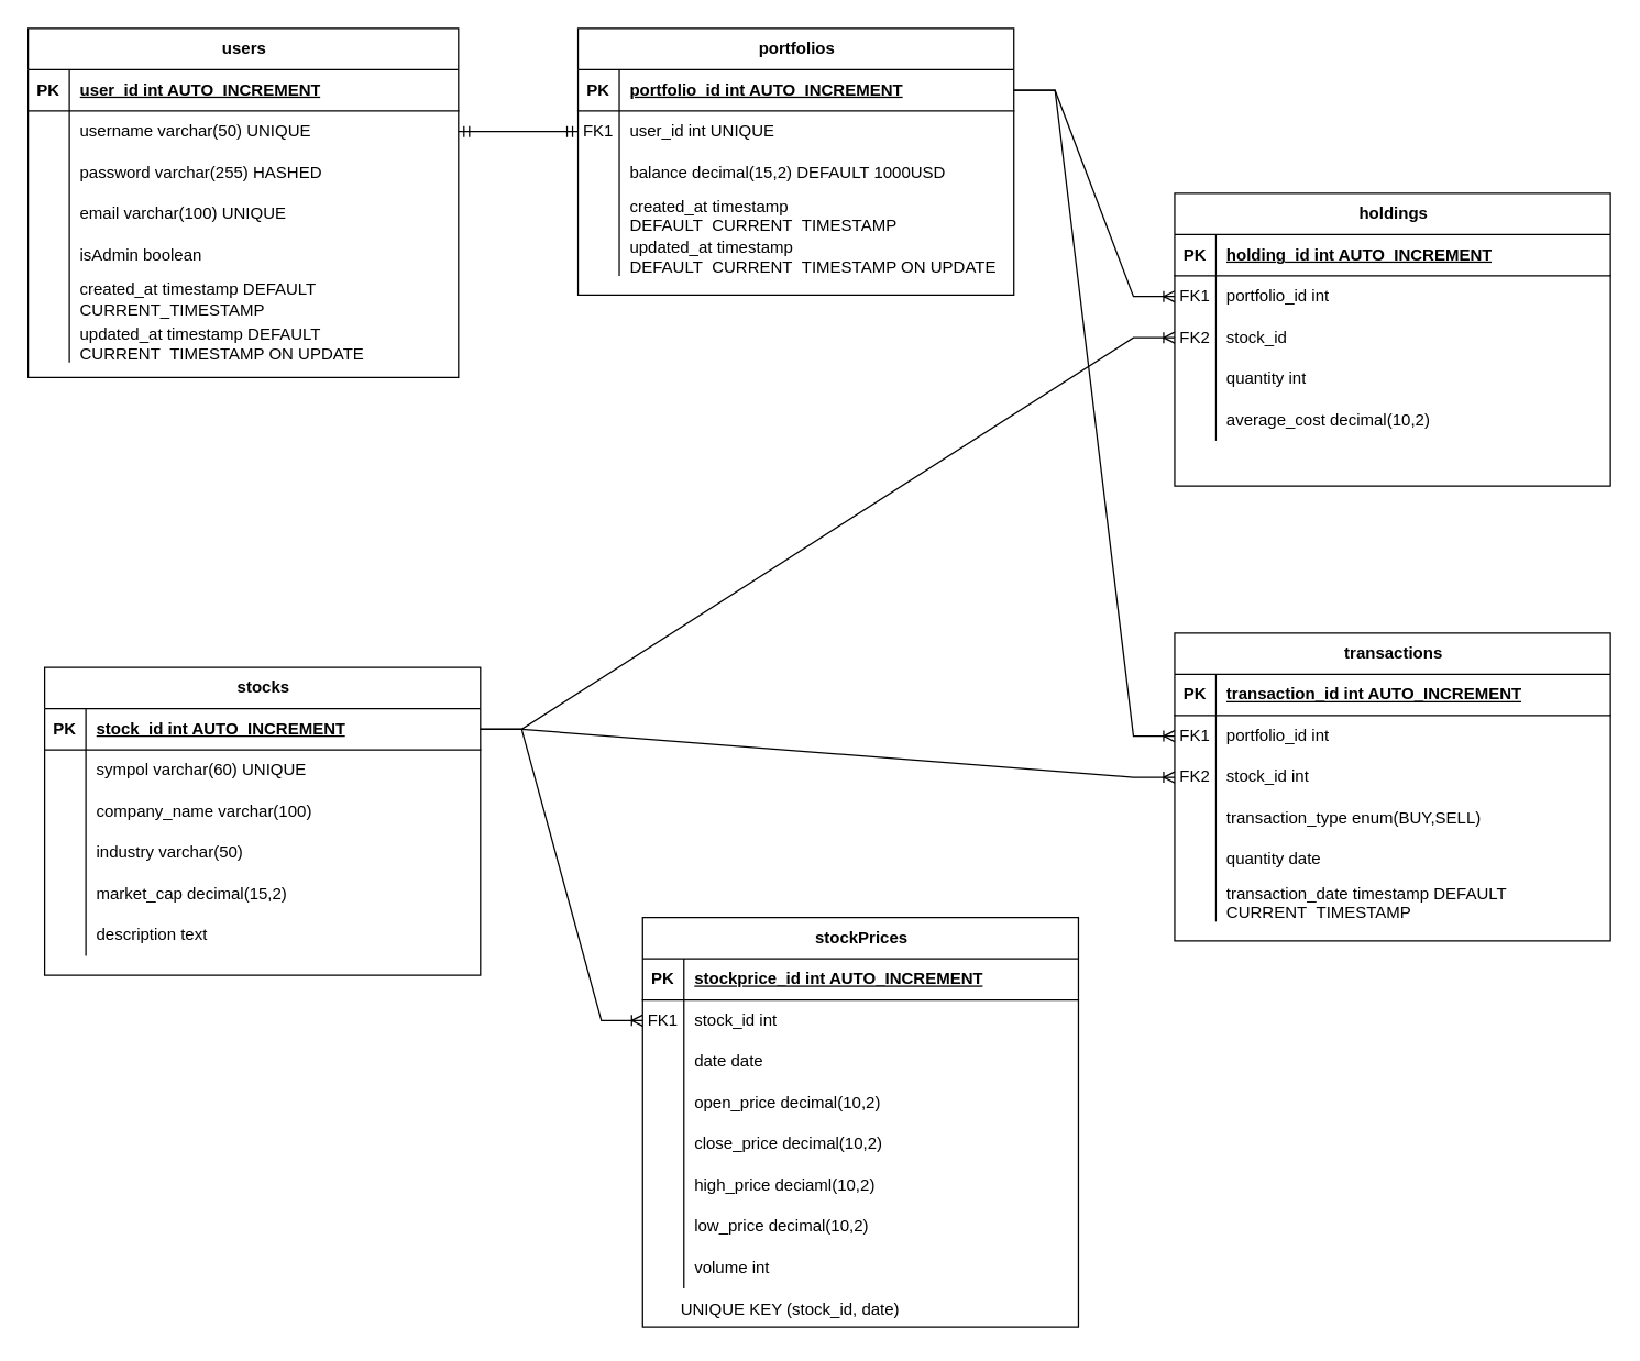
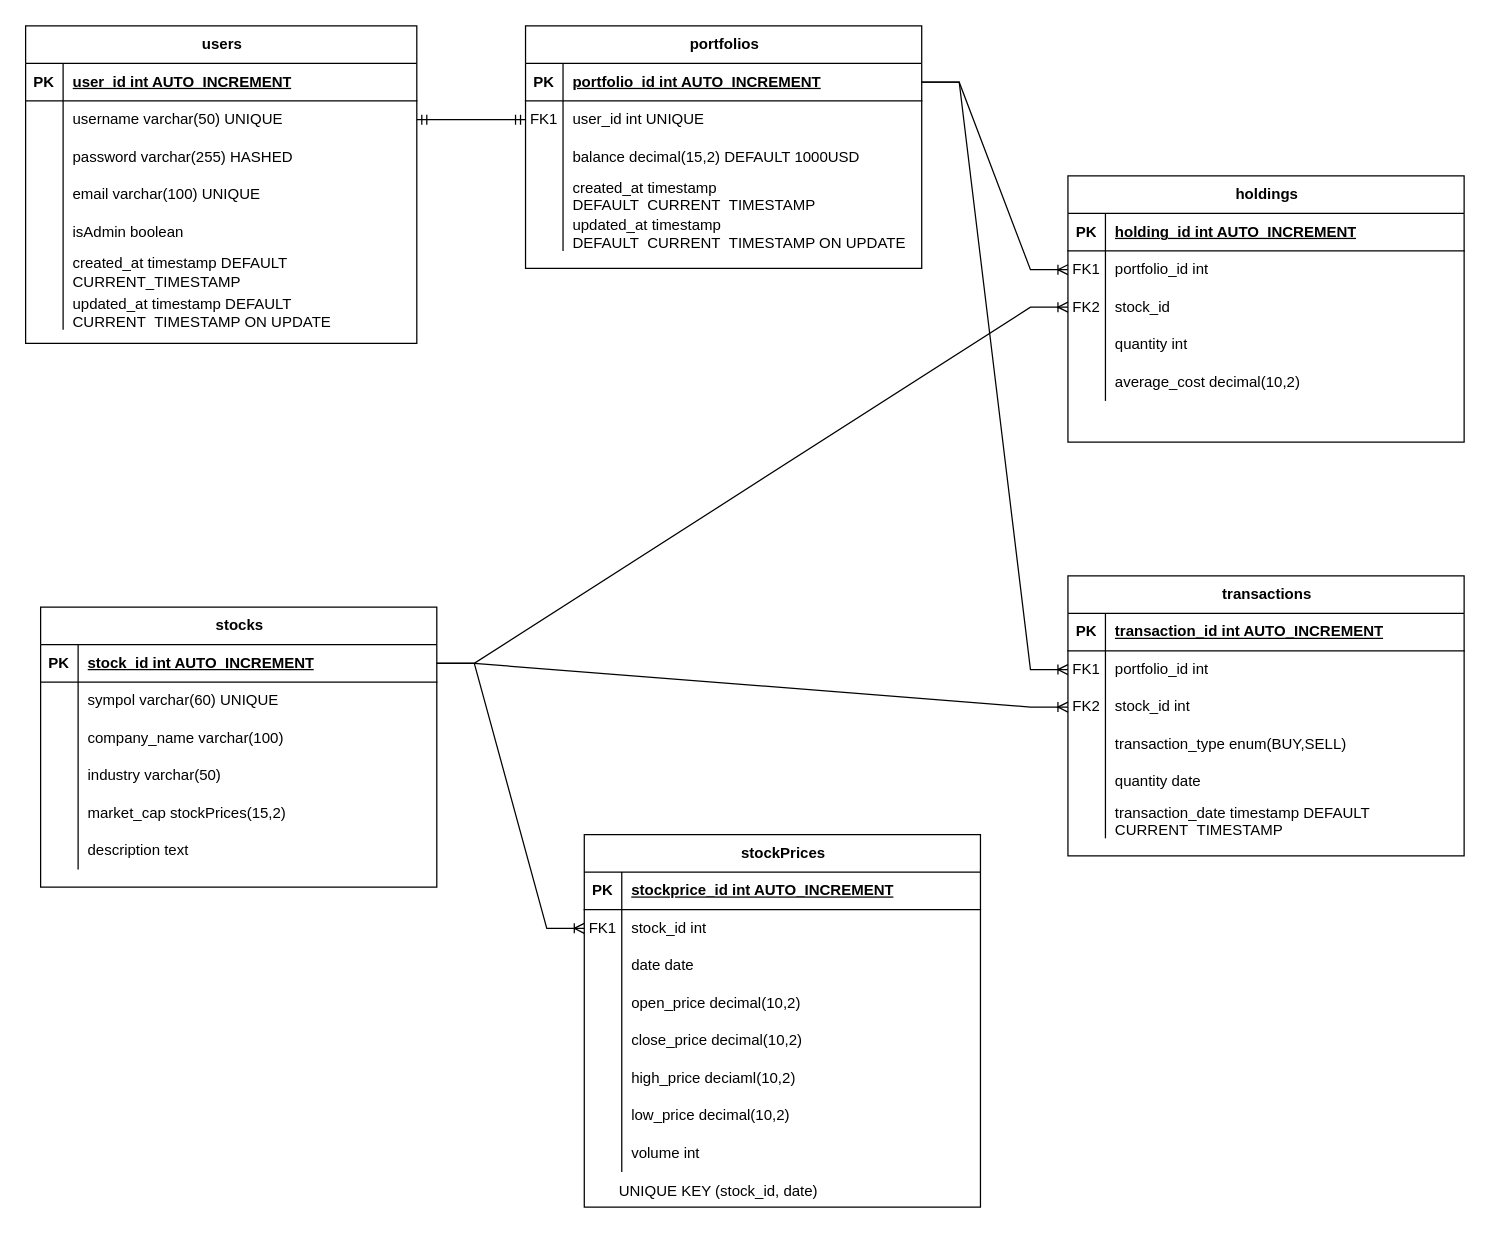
- <mxCell id="39" value="market_cap decimal(15,2)" style="shape=partialRectangle;connectable=0;fillColor=none;top=0;left=0;bottom=0;right=0;align=left;spacingLeft=6;overflow=hidden;whiteSpace=wrap;html=1;" vertex="1" parent="37"><mxGeometry x="30" width="287" height="30" as="geometry"><mxRectangle width="287" height="30" as="alternateBounds" /></mxGeometry></mxCell>
+ <mxCell id="39" value="market_cap stockPrices(15,2)" style="shape=partialRectangle;connectable=0;fillColor=none;top=0;left=0;bottom=0;right=0;align=left;spacingLeft=6;overflow=hidden;whiteSpace=wrap;html=1;" vertex="1" parent="37"><mxGeometry x="30" width="287" height="30" as="geometry"><mxRectangle width="287" height="30" as="alternateBounds" /></mxGeometry></mxCell>
